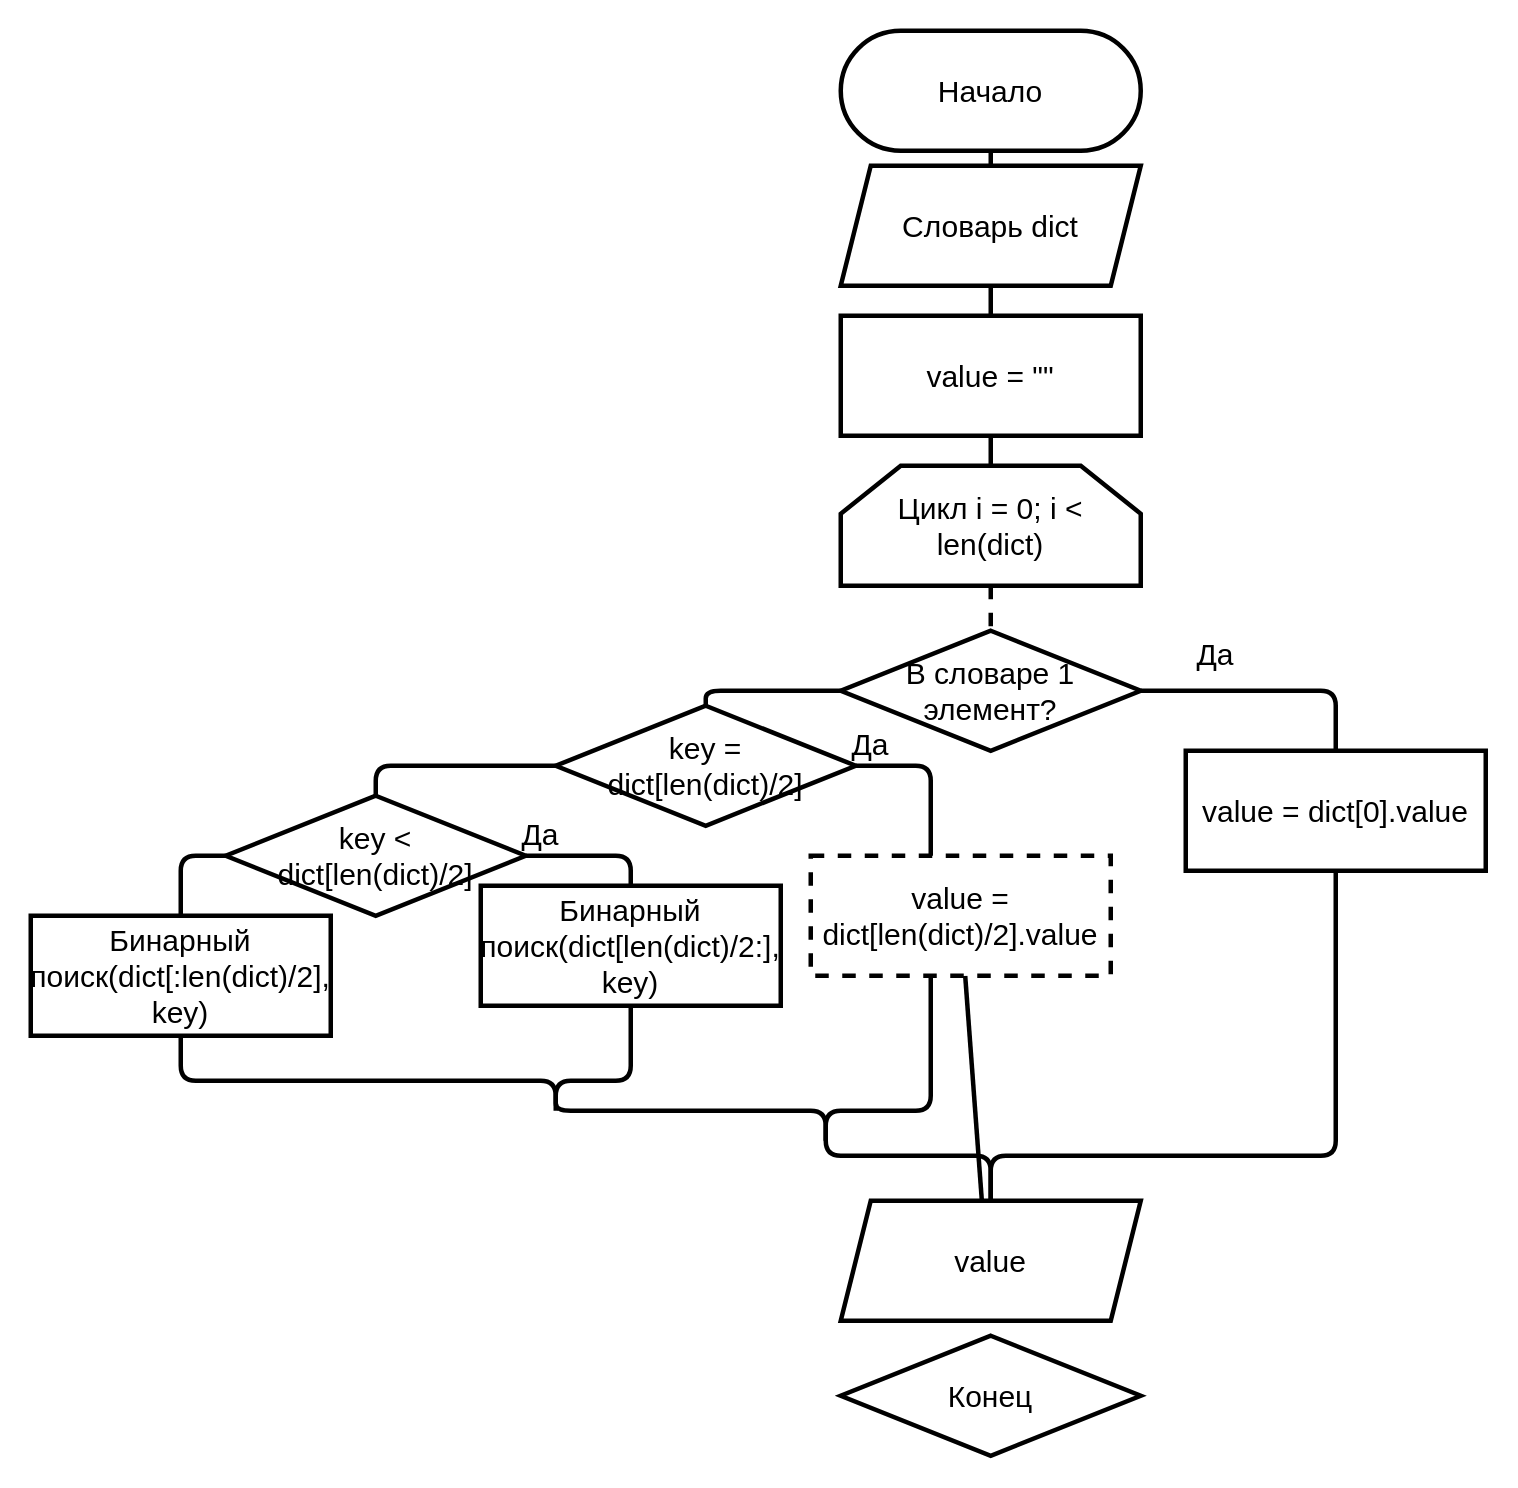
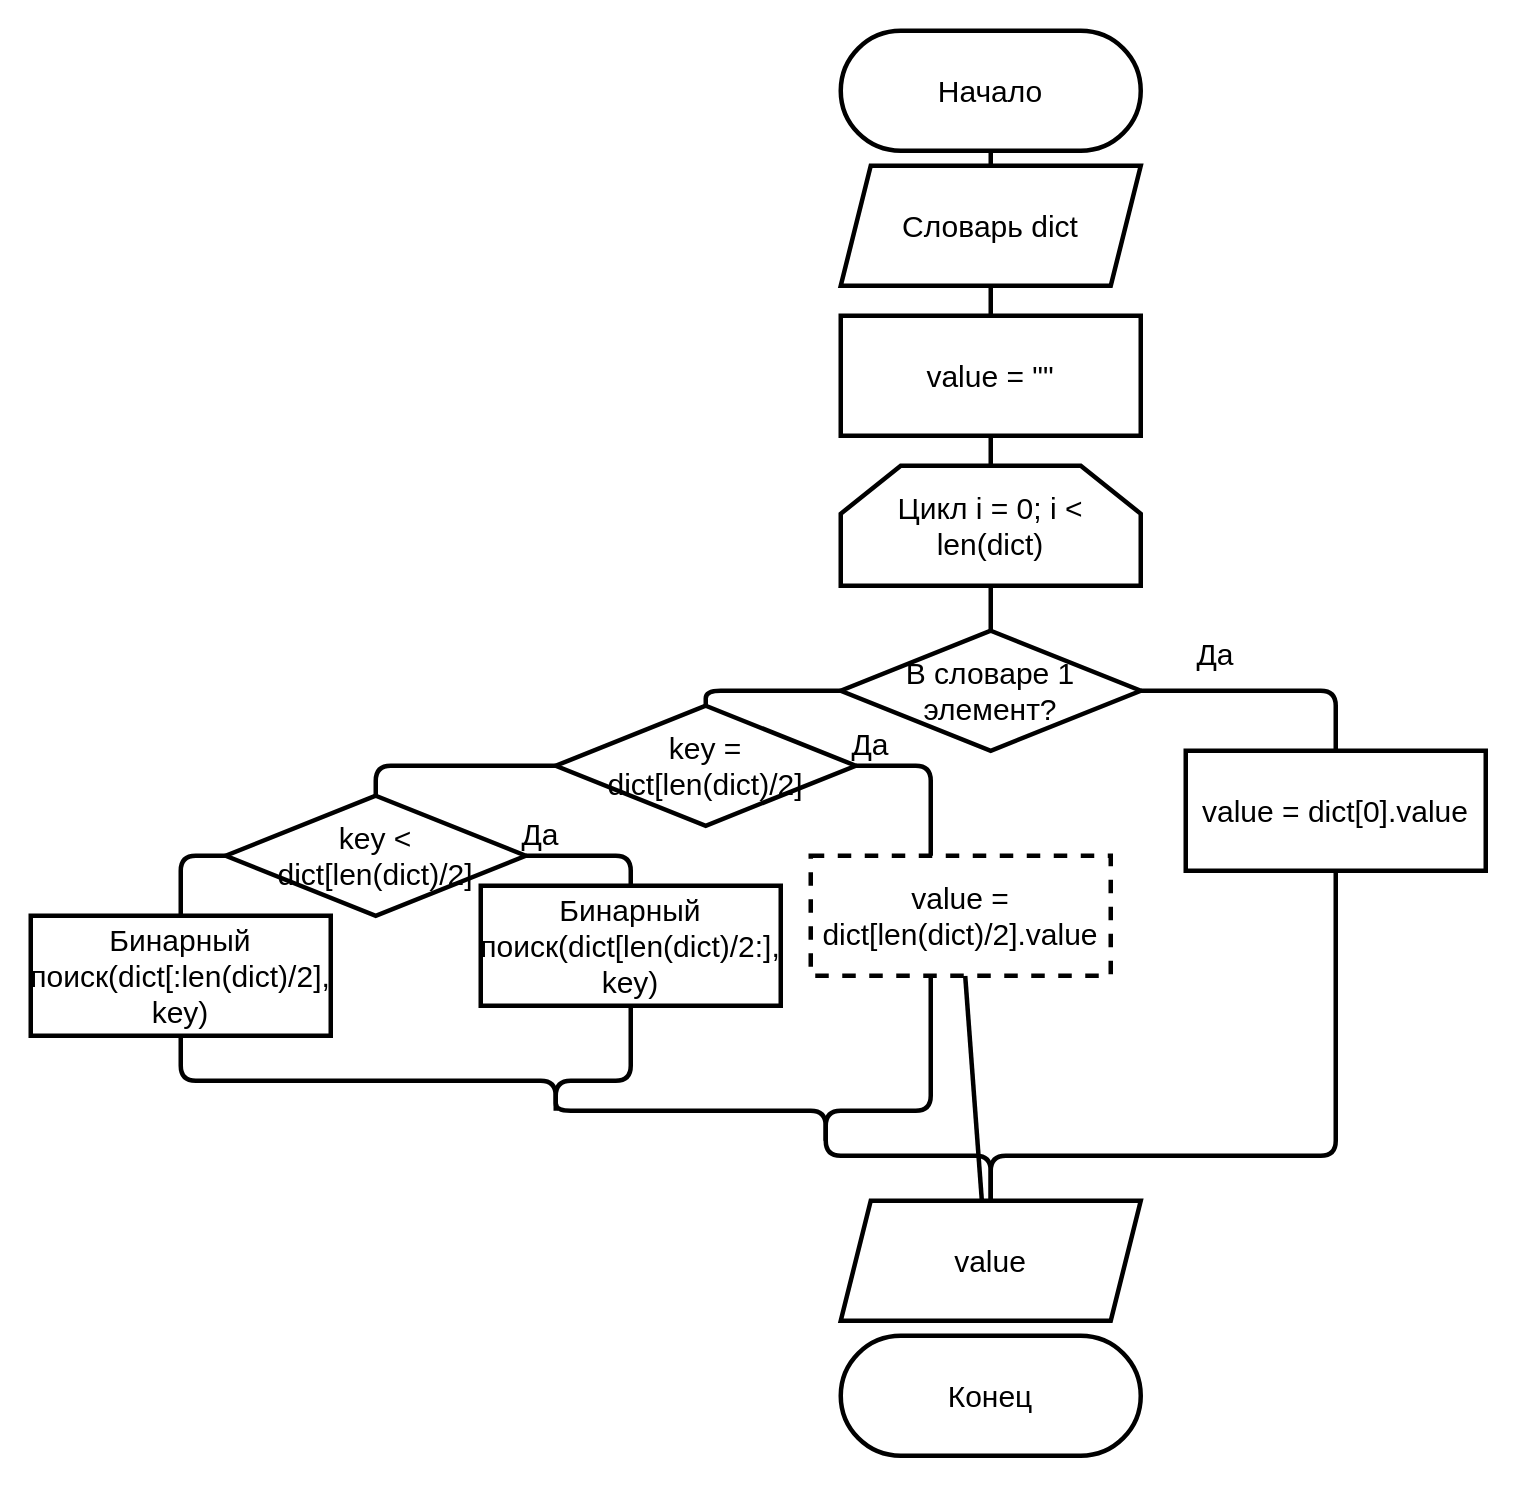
- <mxCell id="6" style="edgeStyle=none;html=1;exitX=0.5;exitY=1;exitDx=0;exitDy=0;entryX=0.5;entryY=0;entryDx=0;entryDy=0;endArrow=none;endFill=0;strokeWidth=3;dashed=1;" edge="1" parent="1" source="7" target="15"><mxGeometry relative="1" as="geometry"><mxPoint x="660" y="400" as="targetPoint" /></mxGeometry></mxCell>
+ <mxCell id="6" style="edgeStyle=none;html=1;exitX=0.5;exitY=1;exitDx=0;exitDy=0;entryX=0.5;entryY=0;entryDx=0;entryDy=0;endArrow=none;endFill=0;strokeWidth=3;" edge="1" parent="1" source="7" target="15"><mxGeometry relative="1" as="geometry"><mxPoint x="660" y="400" as="targetPoint" /></mxGeometry></mxCell>
- <mxCell id="8" value="&lt;font style=&quot;font-size: 20px&quot;&gt;Конец&lt;/font&gt;" style="rhombus;whiteSpace=wrap;html=1;strokeWidth=3;arcSize=50;" vertex="1" parent="1"><mxGeometry x="560" y="890" width="200" height="80" as="geometry" /></mxCell>
+ <mxCell id="8" value="&lt;font style=&quot;font-size: 20px&quot;&gt;Конец&lt;/font&gt;" style="rounded=1;whiteSpace=wrap;html=1;strokeWidth=3;arcSize=50;" vertex="1" parent="1"><mxGeometry x="560" y="890" width="200" height="80" as="geometry" /></mxCell>
